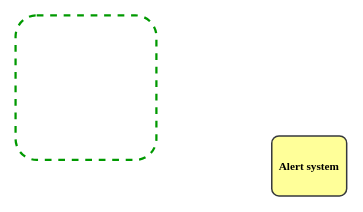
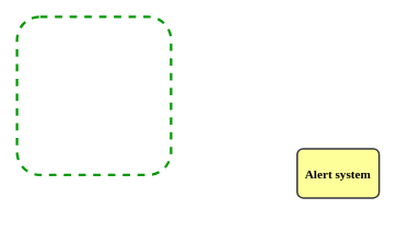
- <mxCell id="2" value="Alert system" style="rounded=1;whiteSpace=wrap;html=1;fillColor=#FFFF99;strokeColor=#36393d;strokeWidth=2;perimeterSpacing=2;fontFamily=Comic Sans MS;fontStyle=1;fontSize=15;arcSize=12;" vertex="1" parent="1"><mxGeometry x="362" y="181" width="100" height="80" as="geometry" /></mxCell>
+ <mxCell id="2" value="Alert system" style="rounded=1;whiteSpace=wrap;html=1;fillColor=#FFFF99;strokeColor=#36393d;strokeWidth=2;perimeterSpacing=2;fontFamily=Comic Sans MS;fontStyle=1;fontSize=15;arcSize=12;" vertex="1" parent="1"><mxGeometry x="362" y="181" width="100" height="60" as="geometry" /></mxCell>
